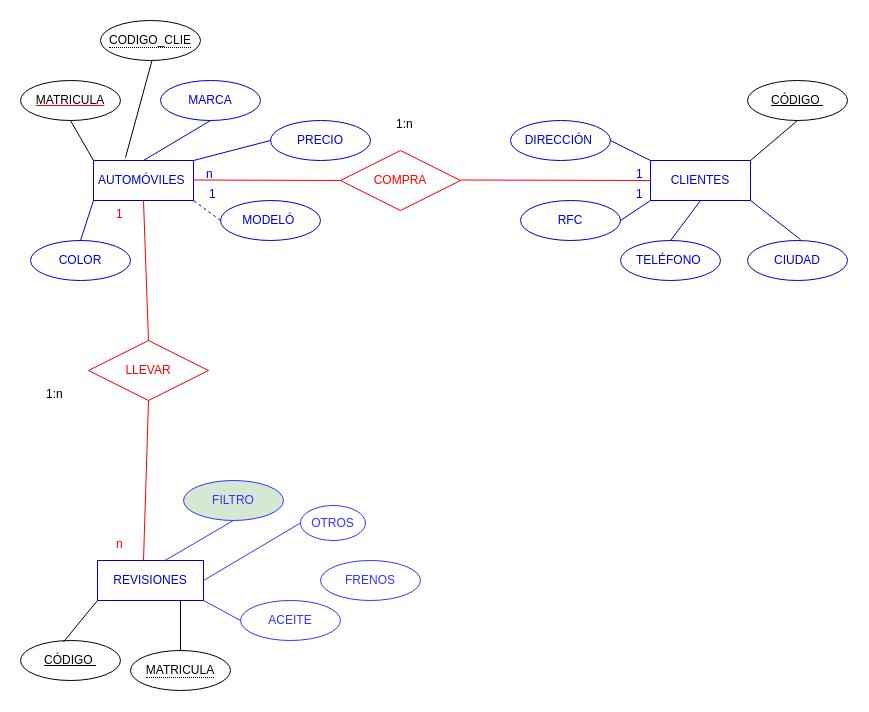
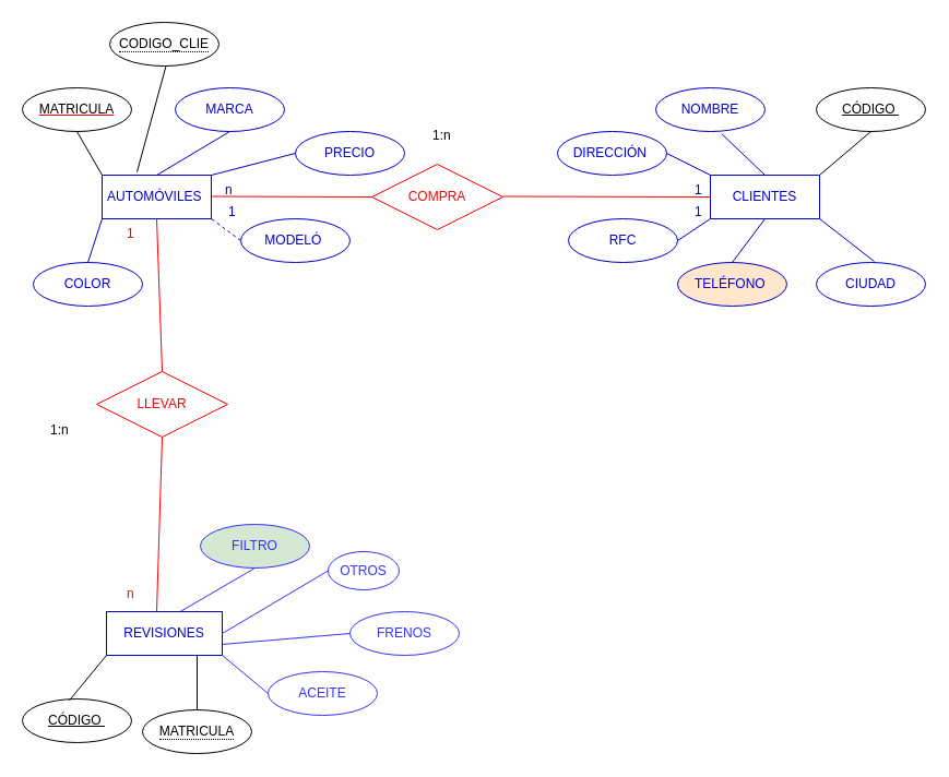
+ <mxCell id="25" value="&lt;font color=&quot;#0000cc&quot;&gt;NOMBRE&lt;/font&gt;" style="ellipse;whiteSpace=wrap;html=1;align=center;strokeColor=#0000CC;fontColor=#000000;fillColor=#FFFFFF;" parent="1" vertex="1"><mxGeometry x="600" y="80" width="100" height="40" as="geometry" /></mxCell>
+ <mxCell id="34" value="" style="endArrow=none;html=1;rounded=0;strokeColor=#0000CC;fontColor=#0000CC;exitX=0.5;exitY=0;exitDx=0;exitDy=0;entryX=0.604;entryY=1.055;entryDx=0;entryDy=0;entryPerimeter=0;" parent="1" source="3" target="25" edge="1"><mxGeometry relative="1" as="geometry"><mxPoint x="660" y="170" as="sourcePoint" /><mxPoint x="620" y="150" as="targetPoint" /></mxGeometry></mxCell>
- <mxCell id="29" value="&lt;font color=&quot;#0000cc&quot;&gt;TELÉFONO&amp;nbsp;&lt;/font&gt;" style="ellipse;whiteSpace=wrap;html=1;align=center;strokeColor=#0000CC;fontColor=#000000;fillColor=#FFFFFF;" parent="1" vertex="1"><mxGeometry x="620" y="240" width="100" height="40" as="geometry" /></mxCell>
+ <mxCell id="29" value="&lt;font color=&quot;#0000cc&quot;&gt;TELÉFONO&amp;nbsp;&lt;/font&gt;" style="ellipse;whiteSpace=wrap;html=1;align=center;strokeColor=#0000CC;fontColor=#000000;fillColor=#ffe6cc;" parent="1" vertex="1"><mxGeometry x="620" y="240" width="100" height="40" as="geometry" /></mxCell>
+ <mxCell id="43" value="" style="endArrow=none;html=1;rounded=0;strokeColor=#3333FF;fontColor=#FF0000;entryX=0;entryY=0.5;entryDx=0;entryDy=0;exitX=1;exitY=0.75;exitDx=0;exitDy=0;" parent="1" source="5" target="40" edge="1"><mxGeometry relative="1" as="geometry"><mxPoint x="200" y="390" as="sourcePoint" /><mxPoint x="440" y="390" as="targetPoint" /></mxGeometry></mxCell>
- <mxCell id="39" value="&lt;font color=&quot;#3333ff&quot;&gt;ACEITE&lt;/font&gt;" style="ellipse;whiteSpace=wrap;html=1;align=center;strokeColor=#3333FF;fontColor=#0000CC;fillColor=#FFFFFF;" parent="1" vertex="1"><mxGeometry x="240" y="600" width="100" height="40" as="geometry" /></mxCell>
+ <mxCell id="39" value="&lt;font color=&quot;#3333ff&quot;&gt;ACEITE&lt;/font&gt;" style="ellipse;whiteSpace=wrap;html=1;align=center;strokeColor=#3333FF;fontColor=#0000CC;fillColor=#FFFFFF;" parent="1" vertex="1"><mxGeometry x="245" y="615" width="100" height="40" as="geometry" /></mxCell>
